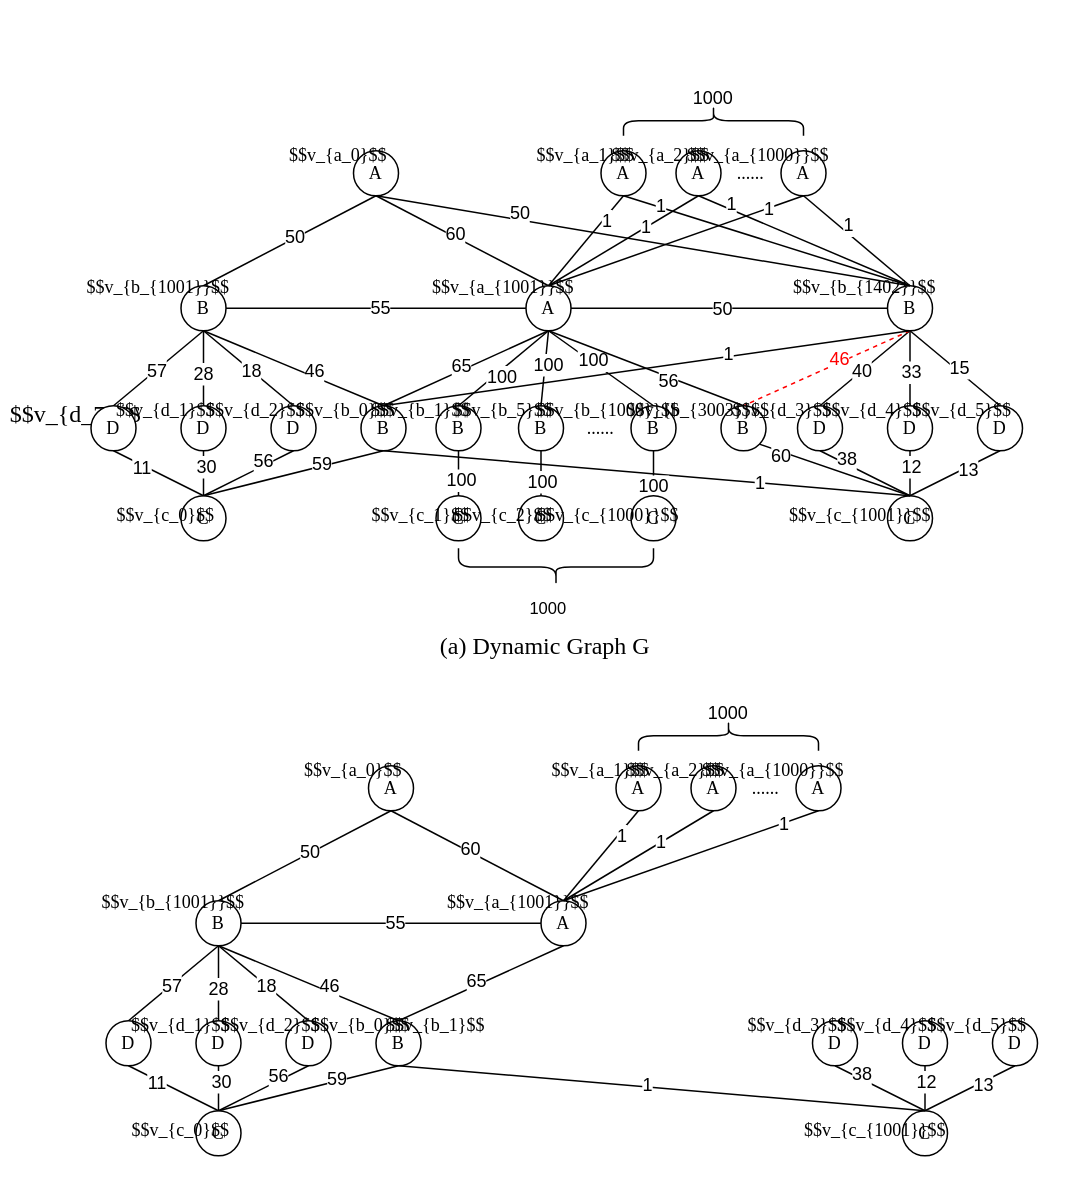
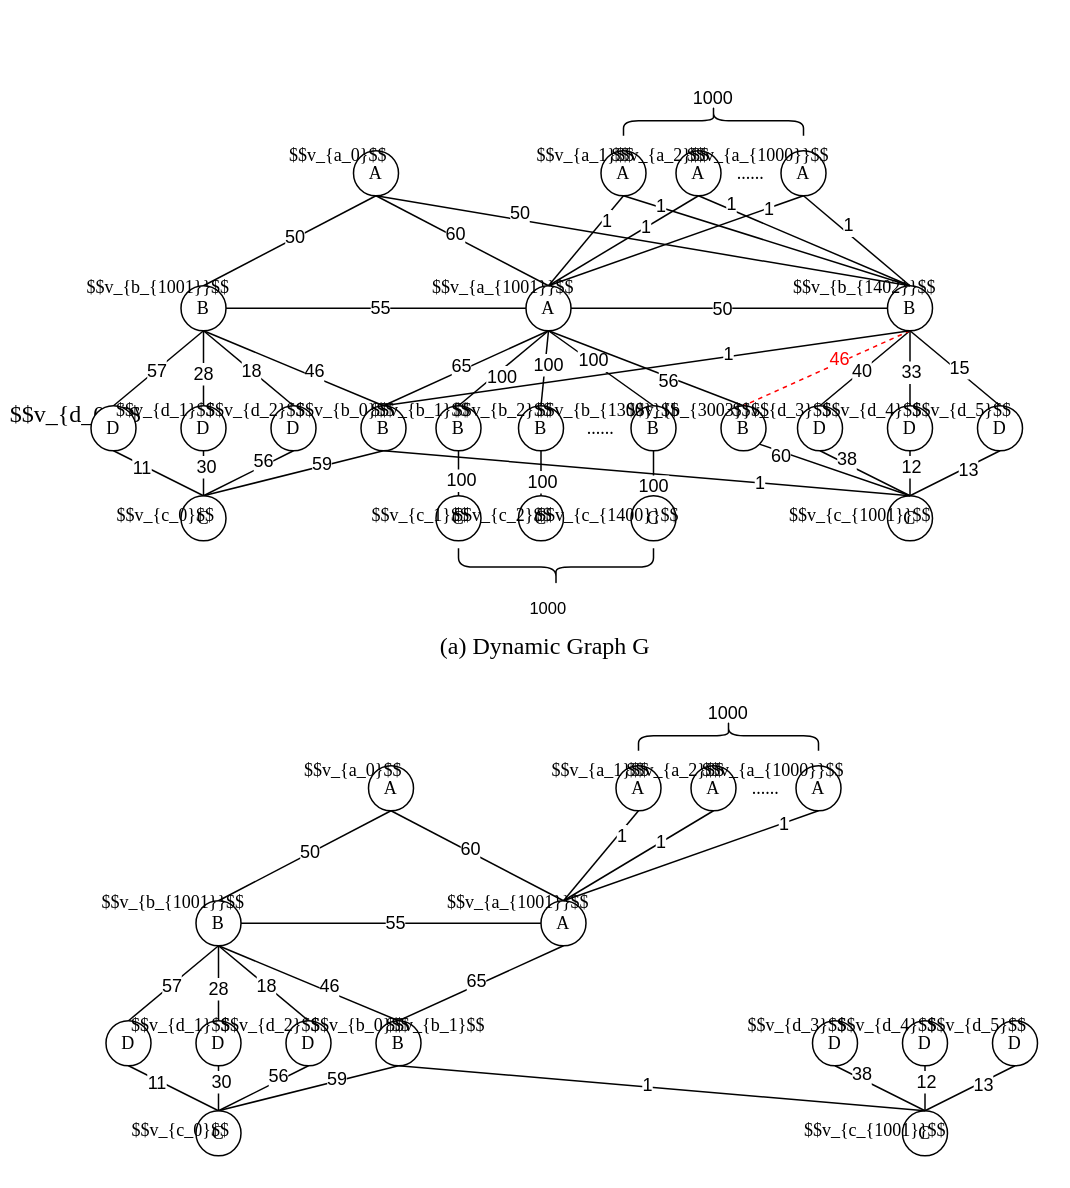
- <mxCell id="2" value="&lt;br style=&quot;font-size: 16px;&quot;&gt;$$v_{d_7}$$" style="text;html=1;strokeColor=none;fillColor=none;align=center;verticalAlign=middle;whiteSpace=wrap;rounded=0;fontSize=16;fontFamily=Times New Roman;fontColor=default;" vertex="1" parent="1"><mxGeometry x="20" y="250" width="60" height="30" as="geometry" /></mxCell>
+ <mxCell id="2" value="&lt;br style=&quot;font-size: 16px;&quot;&gt;$$v_{d_0}$$" style="text;html=1;strokeColor=none;fillColor=none;align=center;verticalAlign=middle;whiteSpace=wrap;rounded=0;fontSize=16;fontFamily=Times New Roman;fontColor=default;" vertex="1" parent="1"><mxGeometry x="20" y="250" width="60" height="30" as="geometry" /></mxCell>
- <mxCell id="114" value="&lt;br style=&quot;font-size: 12px;&quot;&gt;$$v_{b_5}$$" style="text;html=1;strokeColor=none;fillColor=none;align=center;verticalAlign=middle;whiteSpace=wrap;rounded=0;fontSize=12;fontFamily=Times New Roman;fontColor=default;" vertex="1" parent="1"><mxGeometry x="305" y="250" width="60" height="30" as="geometry" /></mxCell>
+ <mxCell id="114" value="&lt;br style=&quot;font-size: 12px;&quot;&gt;$$v_{b_2}$$" style="text;html=1;strokeColor=none;fillColor=none;align=center;verticalAlign=middle;whiteSpace=wrap;rounded=0;fontSize=12;fontFamily=Times New Roman;fontColor=default;" vertex="1" parent="1"><mxGeometry x="305" y="250" width="60" height="30" as="geometry" /></mxCell>
- <mxCell id="115" value="&lt;br style=&quot;font-size: 12px;&quot;&gt;$$v_{b_{1000}}$$" style="text;html=1;strokeColor=none;fillColor=none;align=center;verticalAlign=middle;whiteSpace=wrap;rounded=0;fontSize=12;fontFamily=Times New Roman;fontColor=default;" vertex="1" parent="1"><mxGeometry x="375" y="250" width="60" height="30" as="geometry" /></mxCell>
+ <mxCell id="115" value="&lt;br style=&quot;font-size: 12px;&quot;&gt;$$v_{b_{1300}}$$" style="text;html=1;strokeColor=none;fillColor=none;align=center;verticalAlign=middle;whiteSpace=wrap;rounded=0;fontSize=12;fontFamily=Times New Roman;fontColor=default;" vertex="1" parent="1"><mxGeometry x="375" y="250" width="60" height="30" as="geometry" /></mxCell>
- <mxCell id="128" value="&lt;br style=&quot;font-size: 12px;&quot;&gt;$$v_{c_{1000}}$$" style="text;html=1;strokeColor=none;fillColor=none;align=center;verticalAlign=middle;whiteSpace=wrap;rounded=0;fontSize=12;fontFamily=Times New Roman;fontColor=default;" vertex="1" parent="1"><mxGeometry x="375" y="320" width="60" height="30" as="geometry" /></mxCell>
+ <mxCell id="128" value="&lt;br style=&quot;font-size: 12px;&quot;&gt;$$v_{c_{1400}}$$" style="text;html=1;strokeColor=none;fillColor=none;align=center;verticalAlign=middle;whiteSpace=wrap;rounded=0;fontSize=12;fontFamily=Times New Roman;fontColor=default;" vertex="1" parent="1"><mxGeometry x="375" y="320" width="60" height="30" as="geometry" /></mxCell>
